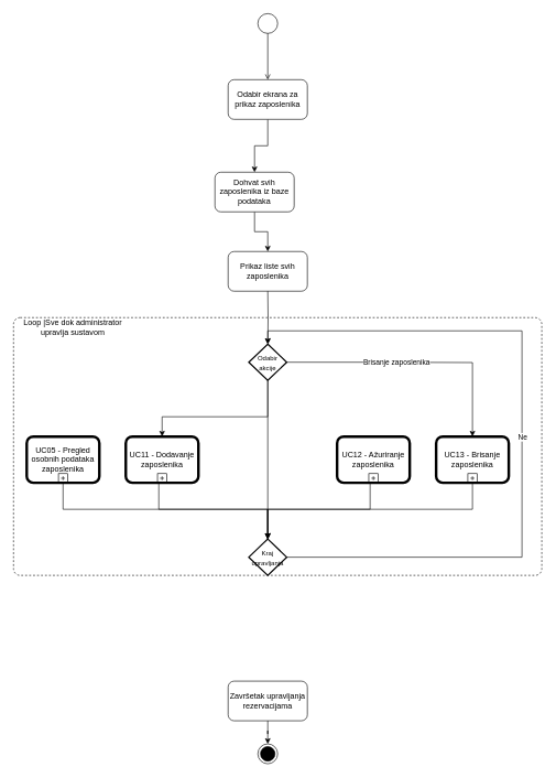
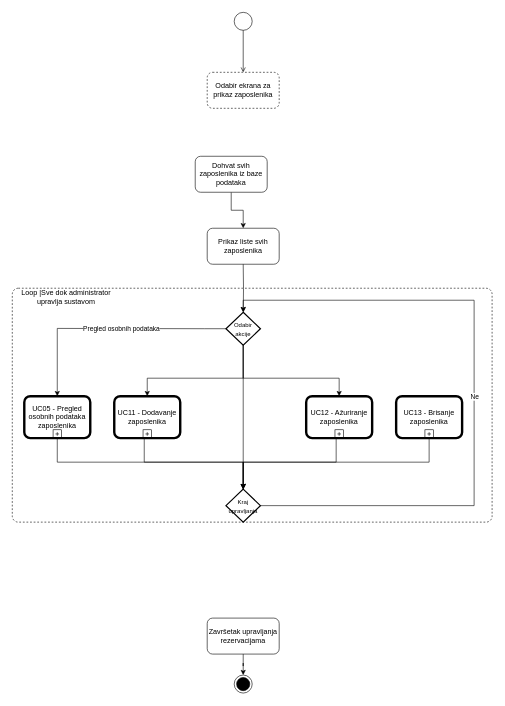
- <mxCell id="5" value="Odabir ekrana za prikaz zaposlenika" style="rounded=1;whiteSpace=wrap;html=1;" vertex="1" parent="1"><mxGeometry x="345" y="120" width="120" height="60" as="geometry" /></mxCell>
+ <mxCell id="5" value="Odabir ekrana za prikaz zaposlenika" style="rounded=1;whiteSpace=wrap;html=1;dashed=1;" vertex="1" parent="1"><mxGeometry x="345" y="120" width="120" height="60" as="geometry" /></mxCell>
- <mxCell id="4" style="edgeStyle=orthogonalEdgeStyle;rounded=0;orthogonalLoop=1;jettySize=auto;html=1;exitX=0.5;exitY=1;exitDx=0;exitDy=0;" edge="1" parent="1" source="5" target="7"><mxGeometry relative="1" as="geometry" /></mxCell>
+ <mxCell id="10" style="edgeStyle=orthogonalEdgeStyle;rounded=0;orthogonalLoop=1;jettySize=auto;html=1;exitX=0;exitY=0.5;exitDx=0;exitDy=0;exitPerimeter=0;entryX=0.5;entryY=0;entryDx=0;entryDy=0;entryPerimeter=0;" edge="1" parent="1" source="14" target="26"><mxGeometry relative="1" as="geometry"><mxPoint x="339.96" y="535" as="sourcePoint" /><mxPoint x="245" y="590" as="targetPoint" /><Array as="points"><mxPoint x="340" y="548" /><mxPoint x="95" y="547" /></Array></mxGeometry></mxCell>
+ <mxCell id="11" value="Pregled osobnih podataka" style="edgeLabel;html=1;align=center;verticalAlign=middle;resizable=0;points=[];" vertex="1" connectable="0" parent="10"><mxGeometry x="-0.111" relative="1" as="geometry"><mxPoint as="offset" /></mxGeometry></mxCell>
- <mxCell id="12" style="edgeStyle=orthogonalEdgeStyle;rounded=0;orthogonalLoop=1;jettySize=auto;html=1;exitX=1;exitY=0.5;exitDx=0;exitDy=0;exitPerimeter=0;" edge="1" parent="1" source="14" target="24"><mxGeometry relative="1" as="geometry"><mxPoint x="565" y="590" as="targetPoint" /><Array as="points"><mxPoint x="570" y="548" /><mxPoint x="715" y="548" /></Array></mxGeometry></mxCell>
- <mxCell id="13" value="Brisanje zaposlenika" style="edgeLabel;html=1;align=center;verticalAlign=middle;resizable=0;points=[];" vertex="1" connectable="0" parent="12"><mxGeometry x="-0.155" y="-4" relative="1" as="geometry"><mxPoint y="-4" as="offset" /></mxGeometry></mxCell>
+ <mxCell id="28" value="" style="endArrow=classic;html=1;rounded=0;exitX=0.5;exitY=1;exitDx=0;exitDy=0;exitPerimeter=0;entryX=0.5;entryY=0;entryDx=0;entryDy=0;entryPerimeter=0;" edge="1" parent="1" source="14" target="25"><mxGeometry width="50" height="50" relative="1" as="geometry"><mxPoint x="430" y="600" as="sourcePoint" /><mxPoint x="480" y="550" as="targetPoint" /><Array as="points"><mxPoint x="405" y="630" /><mxPoint x="565" y="630" /></Array></mxGeometry></mxCell>
